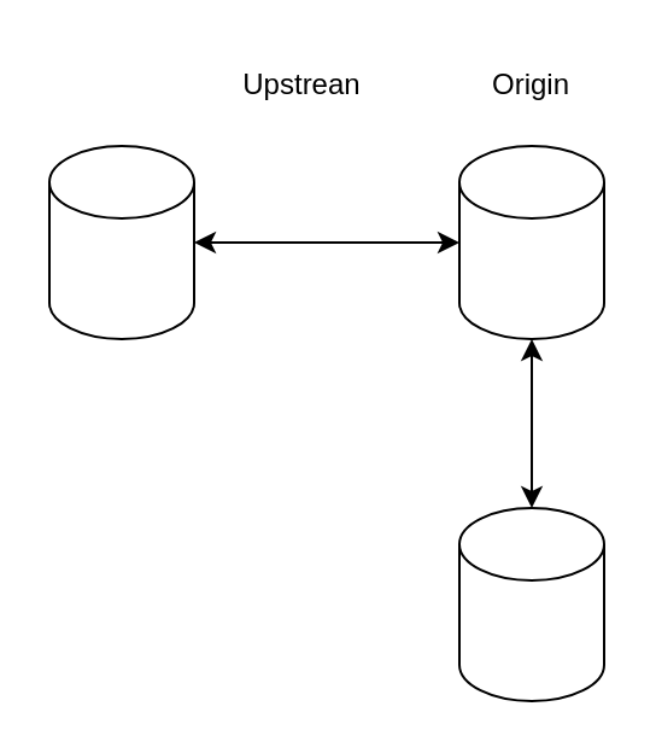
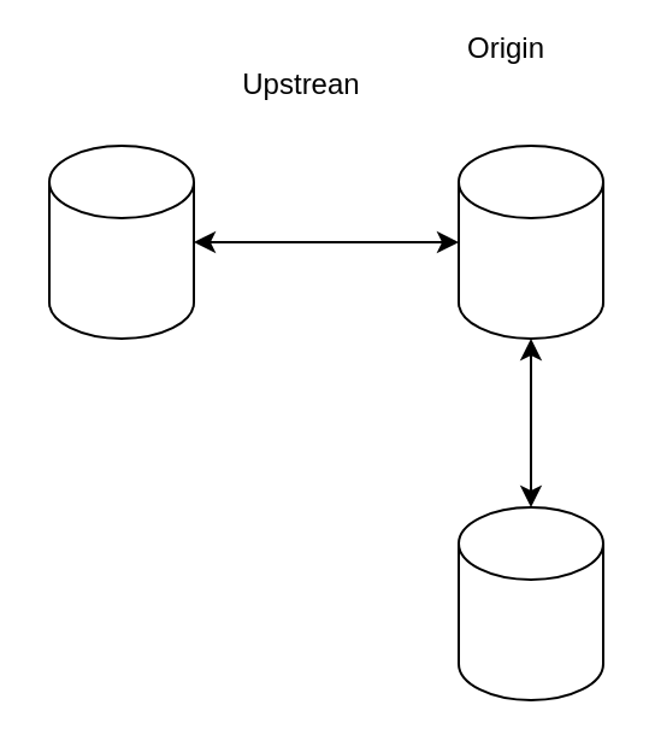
- <mxCell id="6" value="Origin" style="text;html=1;align=center;verticalAlign=middle;whiteSpace=wrap;rounded=0;" vertex="1" parent="1"><mxGeometry x="190" y="20" width="60" height="30" as="geometry" /></mxCell>
+ <mxCell id="6" value="Origin" style="text;html=1;align=center;verticalAlign=middle;whiteSpace=wrap;rounded=0;" vertex="1" parent="1"><mxGeometry x="180" y="5" width="60" height="30" as="geometry" /></mxCell>
